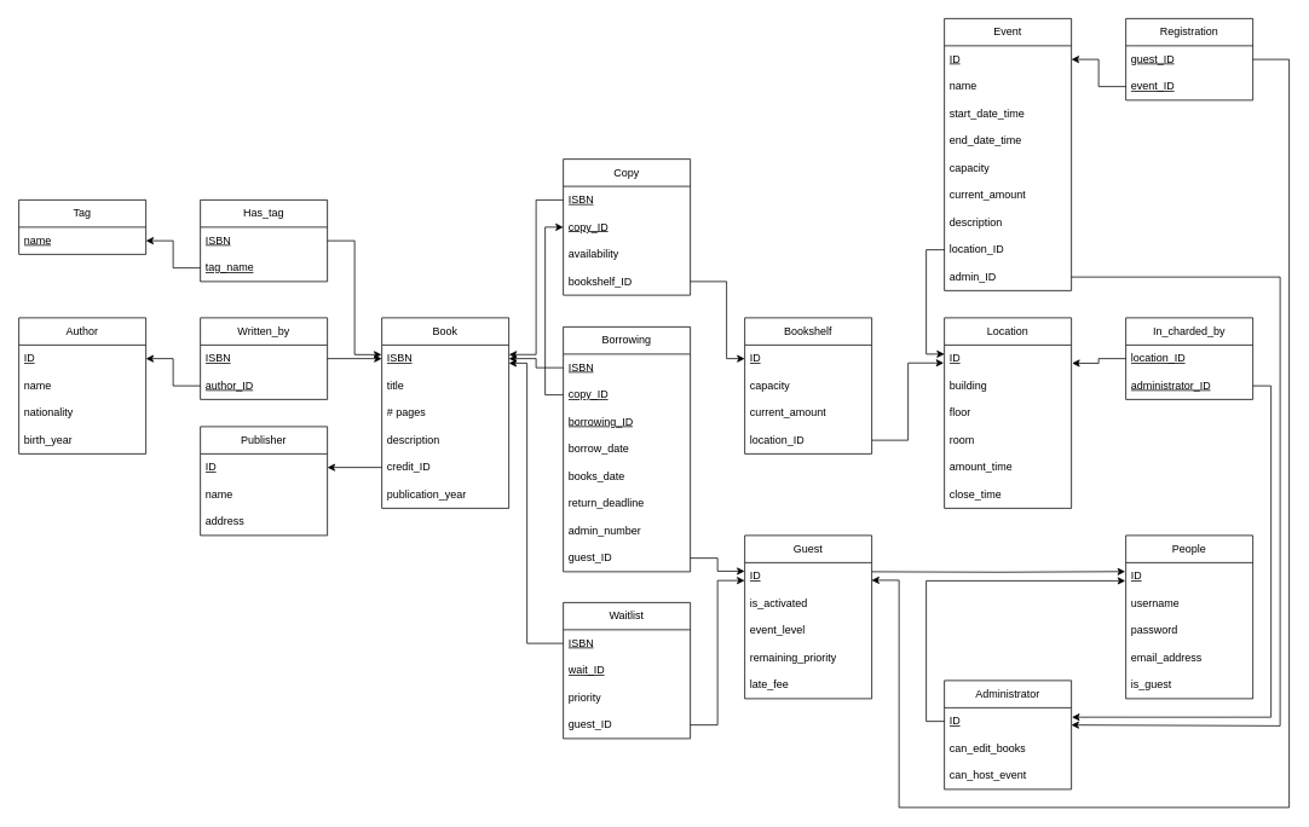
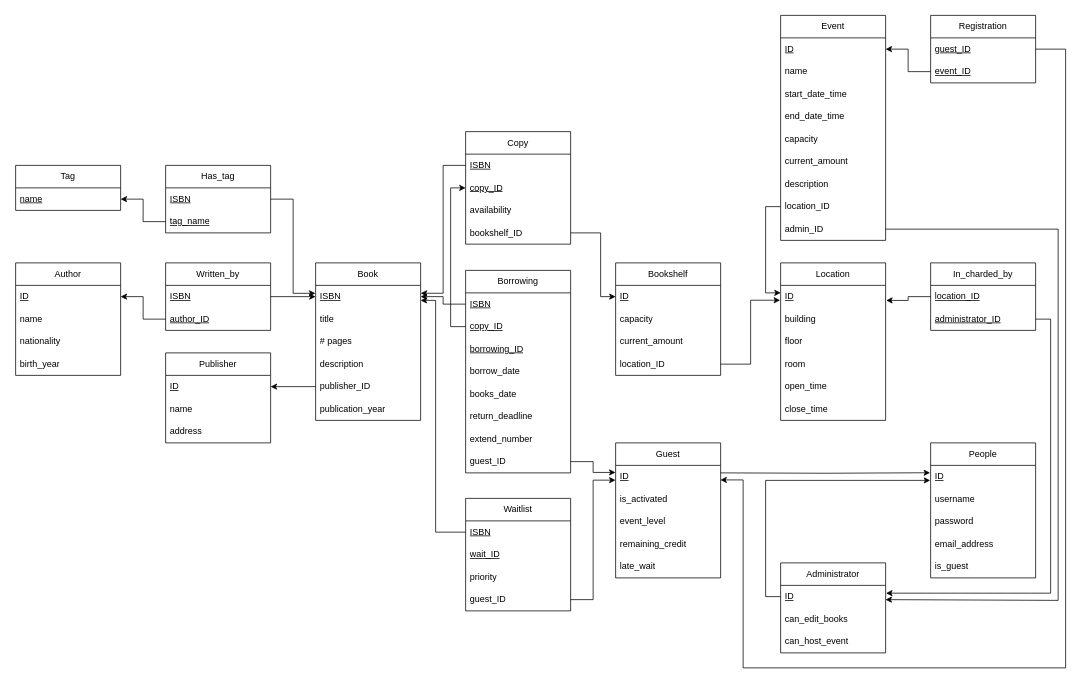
- <mxCell id="7" value="credit_ID" style="text;strokeColor=none;fillColor=none;align=left;verticalAlign=middle;spacingLeft=4;spacingRight=4;overflow=hidden;points=[[0,0.5],[1,0.5]];portConstraint=eastwest;rotatable=0;whiteSpace=wrap;html=1;" parent="2" vertex="1"><mxGeometry y="150" width="140" height="30" as="geometry" /></mxCell>
+ <mxCell id="7" value="publisher_ID" style="text;strokeColor=none;fillColor=none;align=left;verticalAlign=middle;spacingLeft=4;spacingRight=4;overflow=hidden;points=[[0,0.5],[1,0.5]];portConstraint=eastwest;rotatable=0;whiteSpace=wrap;html=1;" parent="2" vertex="1"><mxGeometry y="150" width="140" height="30" as="geometry" /></mxCell>
- <mxCell id="71" value="amount_time" style="text;strokeColor=none;fillColor=none;align=left;verticalAlign=middle;spacingLeft=4;spacingRight=4;overflow=hidden;points=[[0,0.5],[1,0.5]];portConstraint=eastwest;rotatable=0;whiteSpace=wrap;html=1;" parent="66" vertex="1"><mxGeometry y="150" width="140" height="30" as="geometry" /></mxCell>
+ <mxCell id="71" value="open_time" style="text;strokeColor=none;fillColor=none;align=left;verticalAlign=middle;spacingLeft=4;spacingRight=4;overflow=hidden;points=[[0,0.5],[1,0.5]];portConstraint=eastwest;rotatable=0;whiteSpace=wrap;html=1;" parent="66" vertex="1"><mxGeometry y="150" width="140" height="30" as="geometry" /></mxCell>
- <mxCell id="54" value="admin_number" style="text;strokeColor=none;fillColor=none;align=left;verticalAlign=middle;spacingLeft=4;spacingRight=4;overflow=hidden;points=[[0,0.5],[1,0.5]];portConstraint=eastwest;rotatable=0;whiteSpace=wrap;html=1;" parent="47" vertex="1"><mxGeometry y="210" width="140" height="30" as="geometry" /></mxCell>
+ <mxCell id="54" value="extend_number" style="text;strokeColor=none;fillColor=none;align=left;verticalAlign=middle;spacingLeft=4;spacingRight=4;overflow=hidden;points=[[0,0.5],[1,0.5]];portConstraint=eastwest;rotatable=0;whiteSpace=wrap;html=1;" parent="47" vertex="1"><mxGeometry y="210" width="140" height="30" as="geometry" /></mxCell>
- <mxCell id="63" value="remaining_priority" style="text;strokeColor=none;fillColor=none;align=left;verticalAlign=middle;spacingLeft=4;spacingRight=4;overflow=hidden;points=[[0,0.5],[1,0.5]];portConstraint=eastwest;rotatable=0;whiteSpace=wrap;html=1;" parent="59" vertex="1"><mxGeometry y="120" width="140" height="30" as="geometry" /></mxCell>
+ <mxCell id="63" value="remaining_credit" style="text;strokeColor=none;fillColor=none;align=left;verticalAlign=middle;spacingLeft=4;spacingRight=4;overflow=hidden;points=[[0,0.5],[1,0.5]];portConstraint=eastwest;rotatable=0;whiteSpace=wrap;html=1;" parent="59" vertex="1"><mxGeometry y="120" width="140" height="30" as="geometry" /></mxCell>
- <mxCell id="64" value="late_fee" style="text;strokeColor=none;fillColor=none;align=left;verticalAlign=middle;spacingLeft=4;spacingRight=4;overflow=hidden;points=[[0,0.5],[1,0.5]];portConstraint=eastwest;rotatable=0;whiteSpace=wrap;html=1;" parent="59" vertex="1"><mxGeometry y="150" width="140" height="30" as="geometry" /></mxCell>
+ <mxCell id="64" value="late_wait" style="text;strokeColor=none;fillColor=none;align=left;verticalAlign=middle;spacingLeft=4;spacingRight=4;overflow=hidden;points=[[0,0.5],[1,0.5]];portConstraint=eastwest;rotatable=0;whiteSpace=wrap;html=1;" parent="59" vertex="1"><mxGeometry y="150" width="140" height="30" as="geometry" /></mxCell>
